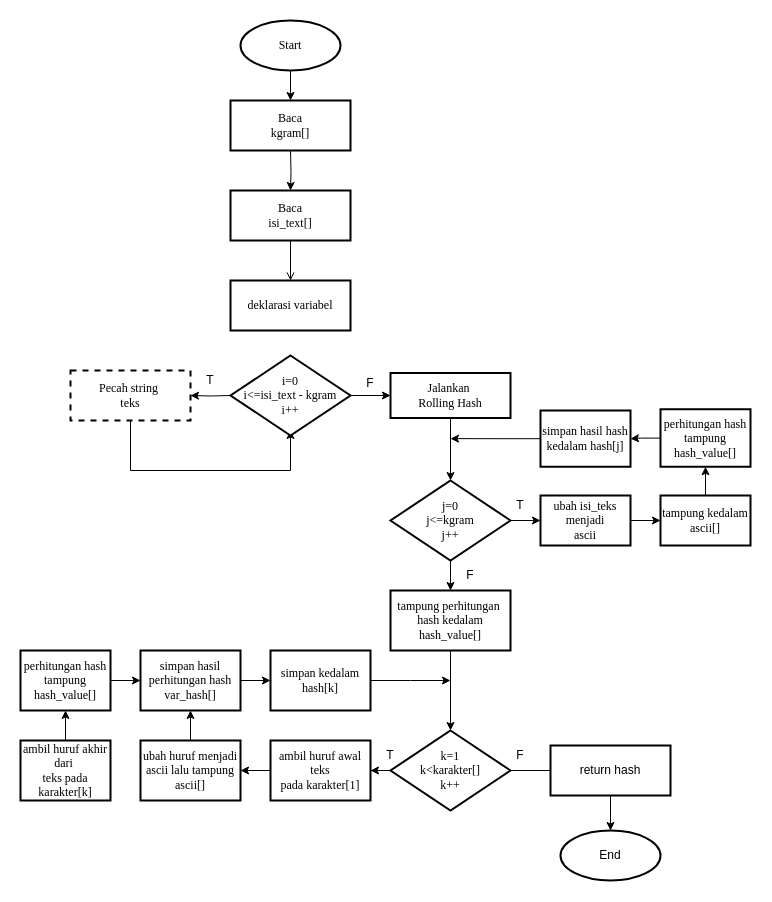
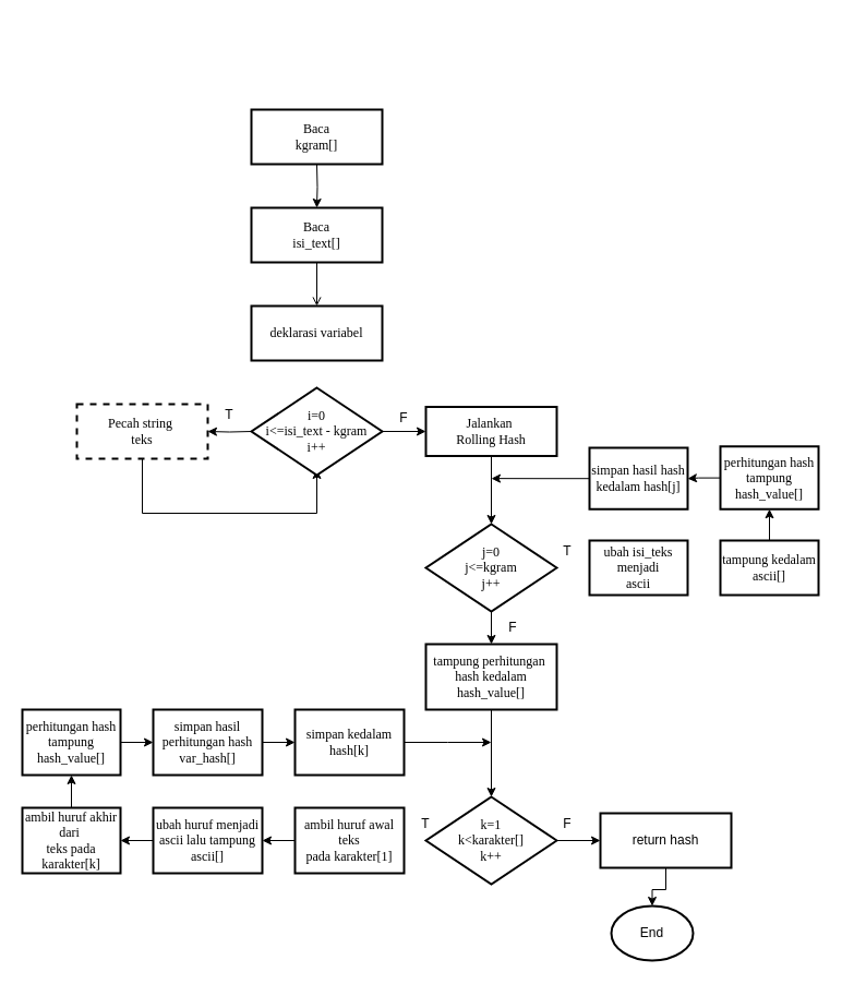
- <mxCell id="3" value="&lt;font face=&quot;Times New Roman&quot;&gt;Start&lt;br&gt;&lt;/font&gt;" style="strokeWidth=2;html=1;shape=mxgraph.flowchart.start_1;whiteSpace=wrap;" parent="1" vertex="1"><mxGeometry x="240" y="20" width="100" height="50" as="geometry" /></mxCell>
- <mxCell id="2" value="" style="edgeStyle=orthogonalEdgeStyle;rounded=0;orthogonalLoop=1;jettySize=auto;html=1;" parent="1" source="3" target="4" edge="1"><mxGeometry relative="1" as="geometry" /></mxCell>
- <mxCell id="18" value="" style="edgeStyle=orthogonalEdgeStyle;rounded=0;orthogonalLoop=1;jettySize=auto;html=1;" parent="1" source="20" target="22" edge="1"><mxGeometry relative="1" as="geometry" /></mxCell>
- <mxCell id="21" value="" style="edgeStyle=orthogonalEdgeStyle;rounded=0;orthogonalLoop=1;jettySize=auto;html=1;" parent="1" source="22" target="25" edge="1"><mxGeometry relative="1" as="geometry" /></mxCell>
- <mxCell id="38" value="" style="edgeStyle=orthogonalEdgeStyle;rounded=0;orthogonalLoop=1;jettySize=auto;html=1;" parent="1" source="39" target="46" edge="1"><mxGeometry relative="1" as="geometry" /></mxCell>
+ <mxCell id="38" value="" style="edgeStyle=orthogonalEdgeStyle;rounded=0;orthogonalLoop=1;jettySize=auto;html=1;" parent="1" source="39" target="42" edge="1"><mxGeometry relative="1" as="geometry" /></mxCell>
- <mxCell id="33" value="" style="edgeStyle=orthogonalEdgeStyle;rounded=0;orthogonalLoop=1;jettySize=auto;html=1;" parent="1" source="35" target="37" edge="1"><mxGeometry relative="1" as="geometry" /></mxCell>
- <mxCell id="34" value="" style="edgeStyle=orthogonalEdgeStyle;rounded=0;orthogonalLoop=1;jettySize=auto;html=1;endArrow=none;" parent="1" source="35" target="50" edge="1"><mxGeometry relative="1" as="geometry" /></mxCell>
+ <mxCell id="34" value="" style="edgeStyle=orthogonalEdgeStyle;rounded=0;orthogonalLoop=1;jettySize=auto;html=1;" parent="1" source="35" target="50" edge="1"><mxGeometry relative="1" as="geometry" /></mxCell>
- <mxCell id="52" value="End" style="strokeWidth=2;html=1;shape=mxgraph.flowchart.start_1;whiteSpace=wrap;" parent="1" vertex="1"><mxGeometry x="560" y="830" width="100" height="50" as="geometry" /></mxCell>
+ <mxCell id="52" value="End" style="strokeWidth=2;html=1;shape=mxgraph.flowchart.start_1;whiteSpace=wrap;" parent="1" vertex="1"><mxGeometry x="560" y="830" width="75" height="50" as="geometry" /></mxCell>
